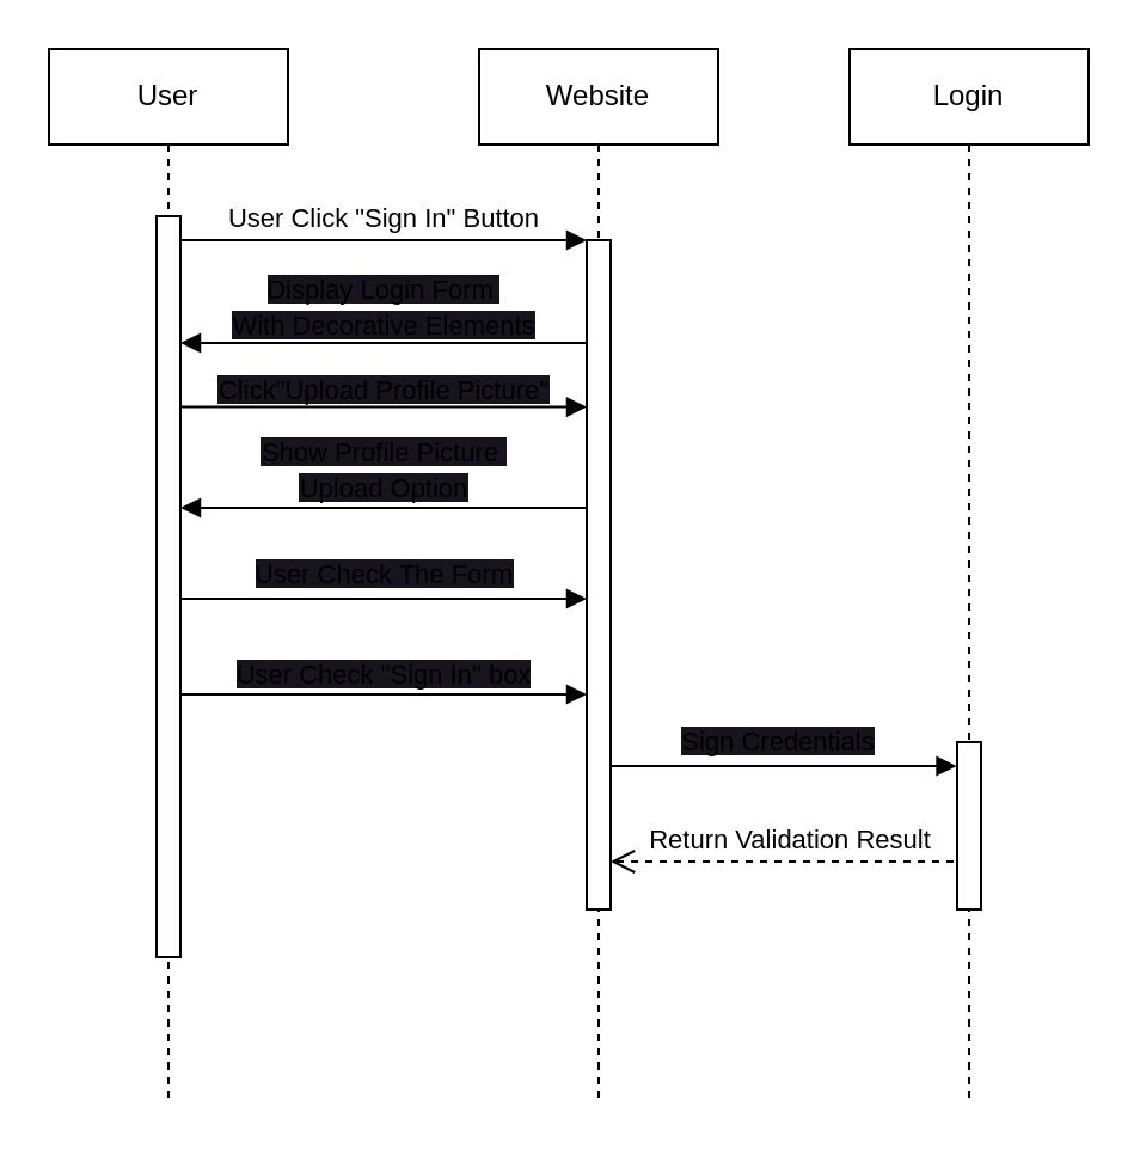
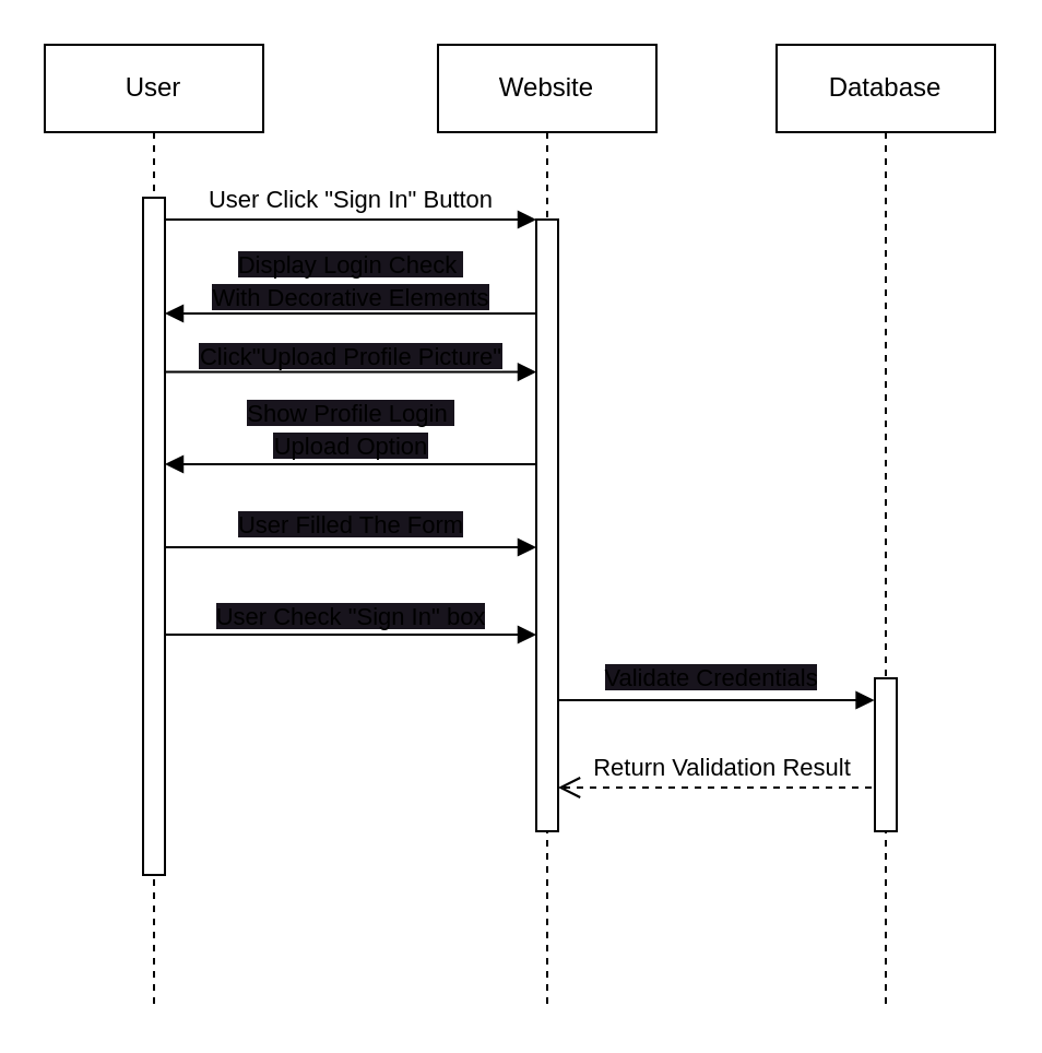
- <mxCell id="9" value="Login" style="shape=umlLifeline;perimeter=lifelinePerimeter;whiteSpace=wrap;html=1;container=0;dropTarget=0;collapsible=0;recursiveResize=0;outlineConnect=0;portConstraint=eastwest;newEdgeStyle={&quot;edgeStyle&quot;:&quot;elbowEdgeStyle&quot;,&quot;elbow&quot;:&quot;vertical&quot;,&quot;curved&quot;:0,&quot;rounded&quot;:0};" parent="1" vertex="1"><mxGeometry x="355" y="20" width="100" height="440" as="geometry" /></mxCell>
+ <mxCell id="9" value="Database" style="shape=umlLifeline;perimeter=lifelinePerimeter;whiteSpace=wrap;html=1;container=0;dropTarget=0;collapsible=0;recursiveResize=0;outlineConnect=0;portConstraint=eastwest;newEdgeStyle={&quot;edgeStyle&quot;:&quot;elbowEdgeStyle&quot;,&quot;elbow&quot;:&quot;vertical&quot;,&quot;curved&quot;:0,&quot;rounded&quot;:0};" parent="1" vertex="1"><mxGeometry x="355" y="20" width="100" height="440" as="geometry" /></mxCell>
- <mxCell id="21" value="&lt;span style=&quot;font-size: 11px; background-color: rgb(24, 20, 29);&quot;&gt;Display Login Form&amp;nbsp;&lt;/span&gt;&lt;div&gt;&lt;span style=&quot;font-size: 11px; background-color: rgb(24, 20, 29);&quot;&gt;With Decorative Elements&lt;/span&gt;&lt;/div&gt;" style="text;html=1;align=center;verticalAlign=middle;resizable=0;points=[];autosize=1;strokeColor=none;fillColor=none;" parent="1" vertex="1"><mxGeometry x="85" y="108" width="150" height="40" as="geometry" /></mxCell>
+ <mxCell id="21" value="&lt;span style=&quot;font-size: 11px; background-color: rgb(24, 20, 29);&quot;&gt;Display Login Check&amp;nbsp;&lt;/span&gt;&lt;div&gt;&lt;span style=&quot;font-size: 11px; background-color: rgb(24, 20, 29);&quot;&gt;With Decorative Elements&lt;/span&gt;&lt;/div&gt;" style="text;html=1;align=center;verticalAlign=middle;resizable=0;points=[];autosize=1;strokeColor=none;fillColor=none;" parent="1" vertex="1"><mxGeometry x="85" y="108" width="150" height="40" as="geometry" /></mxCell>
- <mxCell id="13" value="&lt;span style=&quot;font-size: 11px; background-color: rgb(24, 20, 29);&quot;&gt;Show Profile Picture&amp;nbsp;&lt;/span&gt;&lt;div&gt;&lt;span style=&quot;font-size: 11px; background-color: rgb(24, 20, 29);&quot;&gt;Upload Option&lt;/span&gt;&lt;/div&gt;" style="text;html=1;align=center;verticalAlign=middle;resizable=0;points=[];autosize=1;strokeColor=none;fillColor=none;" parent="1" vertex="1"><mxGeometry x="95" y="176" width="130" height="40" as="geometry" /></mxCell>
+ <mxCell id="13" value="&lt;span style=&quot;font-size: 11px; background-color: rgb(24, 20, 29);&quot;&gt;Show Profile Login&amp;nbsp;&lt;/span&gt;&lt;div&gt;&lt;span style=&quot;font-size: 11px; background-color: rgb(24, 20, 29);&quot;&gt;Upload Option&lt;/span&gt;&lt;/div&gt;" style="text;html=1;align=center;verticalAlign=middle;resizable=0;points=[];autosize=1;strokeColor=none;fillColor=none;" parent="1" vertex="1"><mxGeometry x="95" y="176" width="130" height="40" as="geometry" /></mxCell>
- <mxCell id="14" value="&lt;span style=&quot;font-size: 11px; background-color: rgb(24, 20, 29);&quot;&gt;User Check The Form&lt;/span&gt;" style="text;html=1;align=center;verticalAlign=middle;resizable=0;points=[];autosize=1;strokeColor=none;fillColor=none;" parent="1" vertex="1"><mxGeometry x="95" y="225" width="130" height="30" as="geometry" /></mxCell>
+ <mxCell id="14" value="&lt;span style=&quot;font-size: 11px; background-color: rgb(24, 20, 29);&quot;&gt;User Filled The Form&lt;/span&gt;" style="text;html=1;align=center;verticalAlign=middle;resizable=0;points=[];autosize=1;strokeColor=none;fillColor=none;" parent="1" vertex="1"><mxGeometry x="95" y="225" width="130" height="30" as="geometry" /></mxCell>
- <mxCell id="18" value="&lt;span style=&quot;font-size: 11px; background-color: rgb(24, 20, 29);&quot;&gt;Sign Credentials&lt;/span&gt;" style="text;html=1;align=center;verticalAlign=middle;resizable=0;points=[];autosize=1;strokeColor=none;fillColor=none;" parent="1" vertex="1"><mxGeometry x="265" y="295" width="120" height="30" as="geometry" /></mxCell>
+ <mxCell id="18" value="&lt;span style=&quot;font-size: 11px; background-color: rgb(24, 20, 29);&quot;&gt;Validate Credentials&lt;/span&gt;" style="text;html=1;align=center;verticalAlign=middle;resizable=0;points=[];autosize=1;strokeColor=none;fillColor=none;" parent="1" vertex="1"><mxGeometry x="265" y="295" width="120" height="30" as="geometry" /></mxCell>
